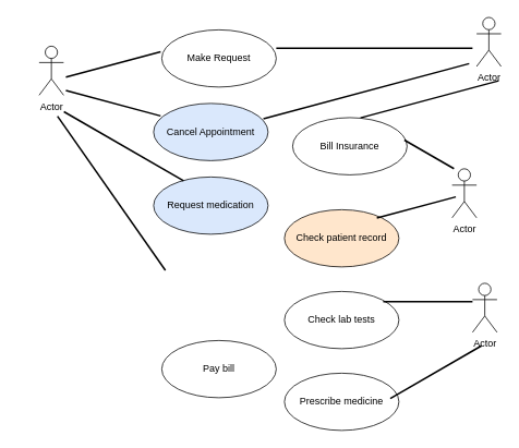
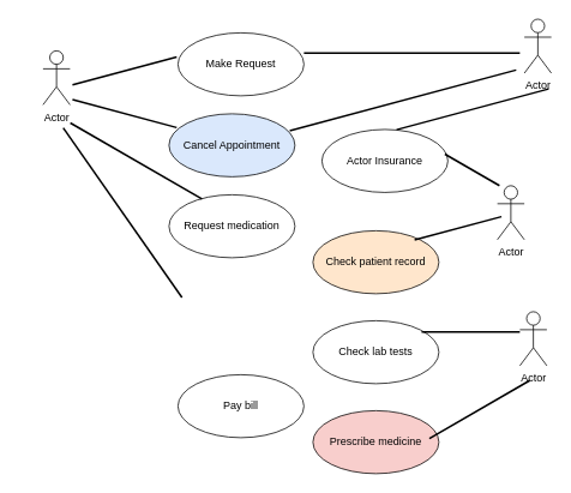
- <mxCell id="7" value="Bill Insurance" style="ellipse;whiteSpace=wrap;html=1;" vertex="1" parent="1"><mxGeometry x="357" y="143.41" width="140" height="70" as="geometry" /></mxCell>
+ <mxCell id="7" value="Actor Insurance" style="ellipse;whiteSpace=wrap;html=1;" vertex="1" parent="1"><mxGeometry x="357" y="143.41" width="140" height="70" as="geometry" /></mxCell>
- <mxCell id="12" value="Request medication" style="ellipse;whiteSpace=wrap;html=1;fillColor=#dae8fc;" vertex="1" parent="1"><mxGeometry x="187" y="216" width="140" height="70" as="geometry" /></mxCell>
+ <mxCell id="12" value="Request medication" style="ellipse;whiteSpace=wrap;html=1;" vertex="1" parent="1"><mxGeometry x="187" y="216" width="140" height="70" as="geometry" /></mxCell>
- <mxCell id="11" value="Prescribe medicine" style="ellipse;whiteSpace=wrap;html=1;" vertex="1" parent="1"><mxGeometry x="347" y="456" width="140" height="70" as="geometry" /></mxCell>
+ <mxCell id="11" value="Prescribe medicine" style="ellipse;whiteSpace=wrap;html=1;fillColor=#f8cecc;" vertex="1" parent="1"><mxGeometry x="347" y="456" width="140" height="70" as="geometry" /></mxCell>
